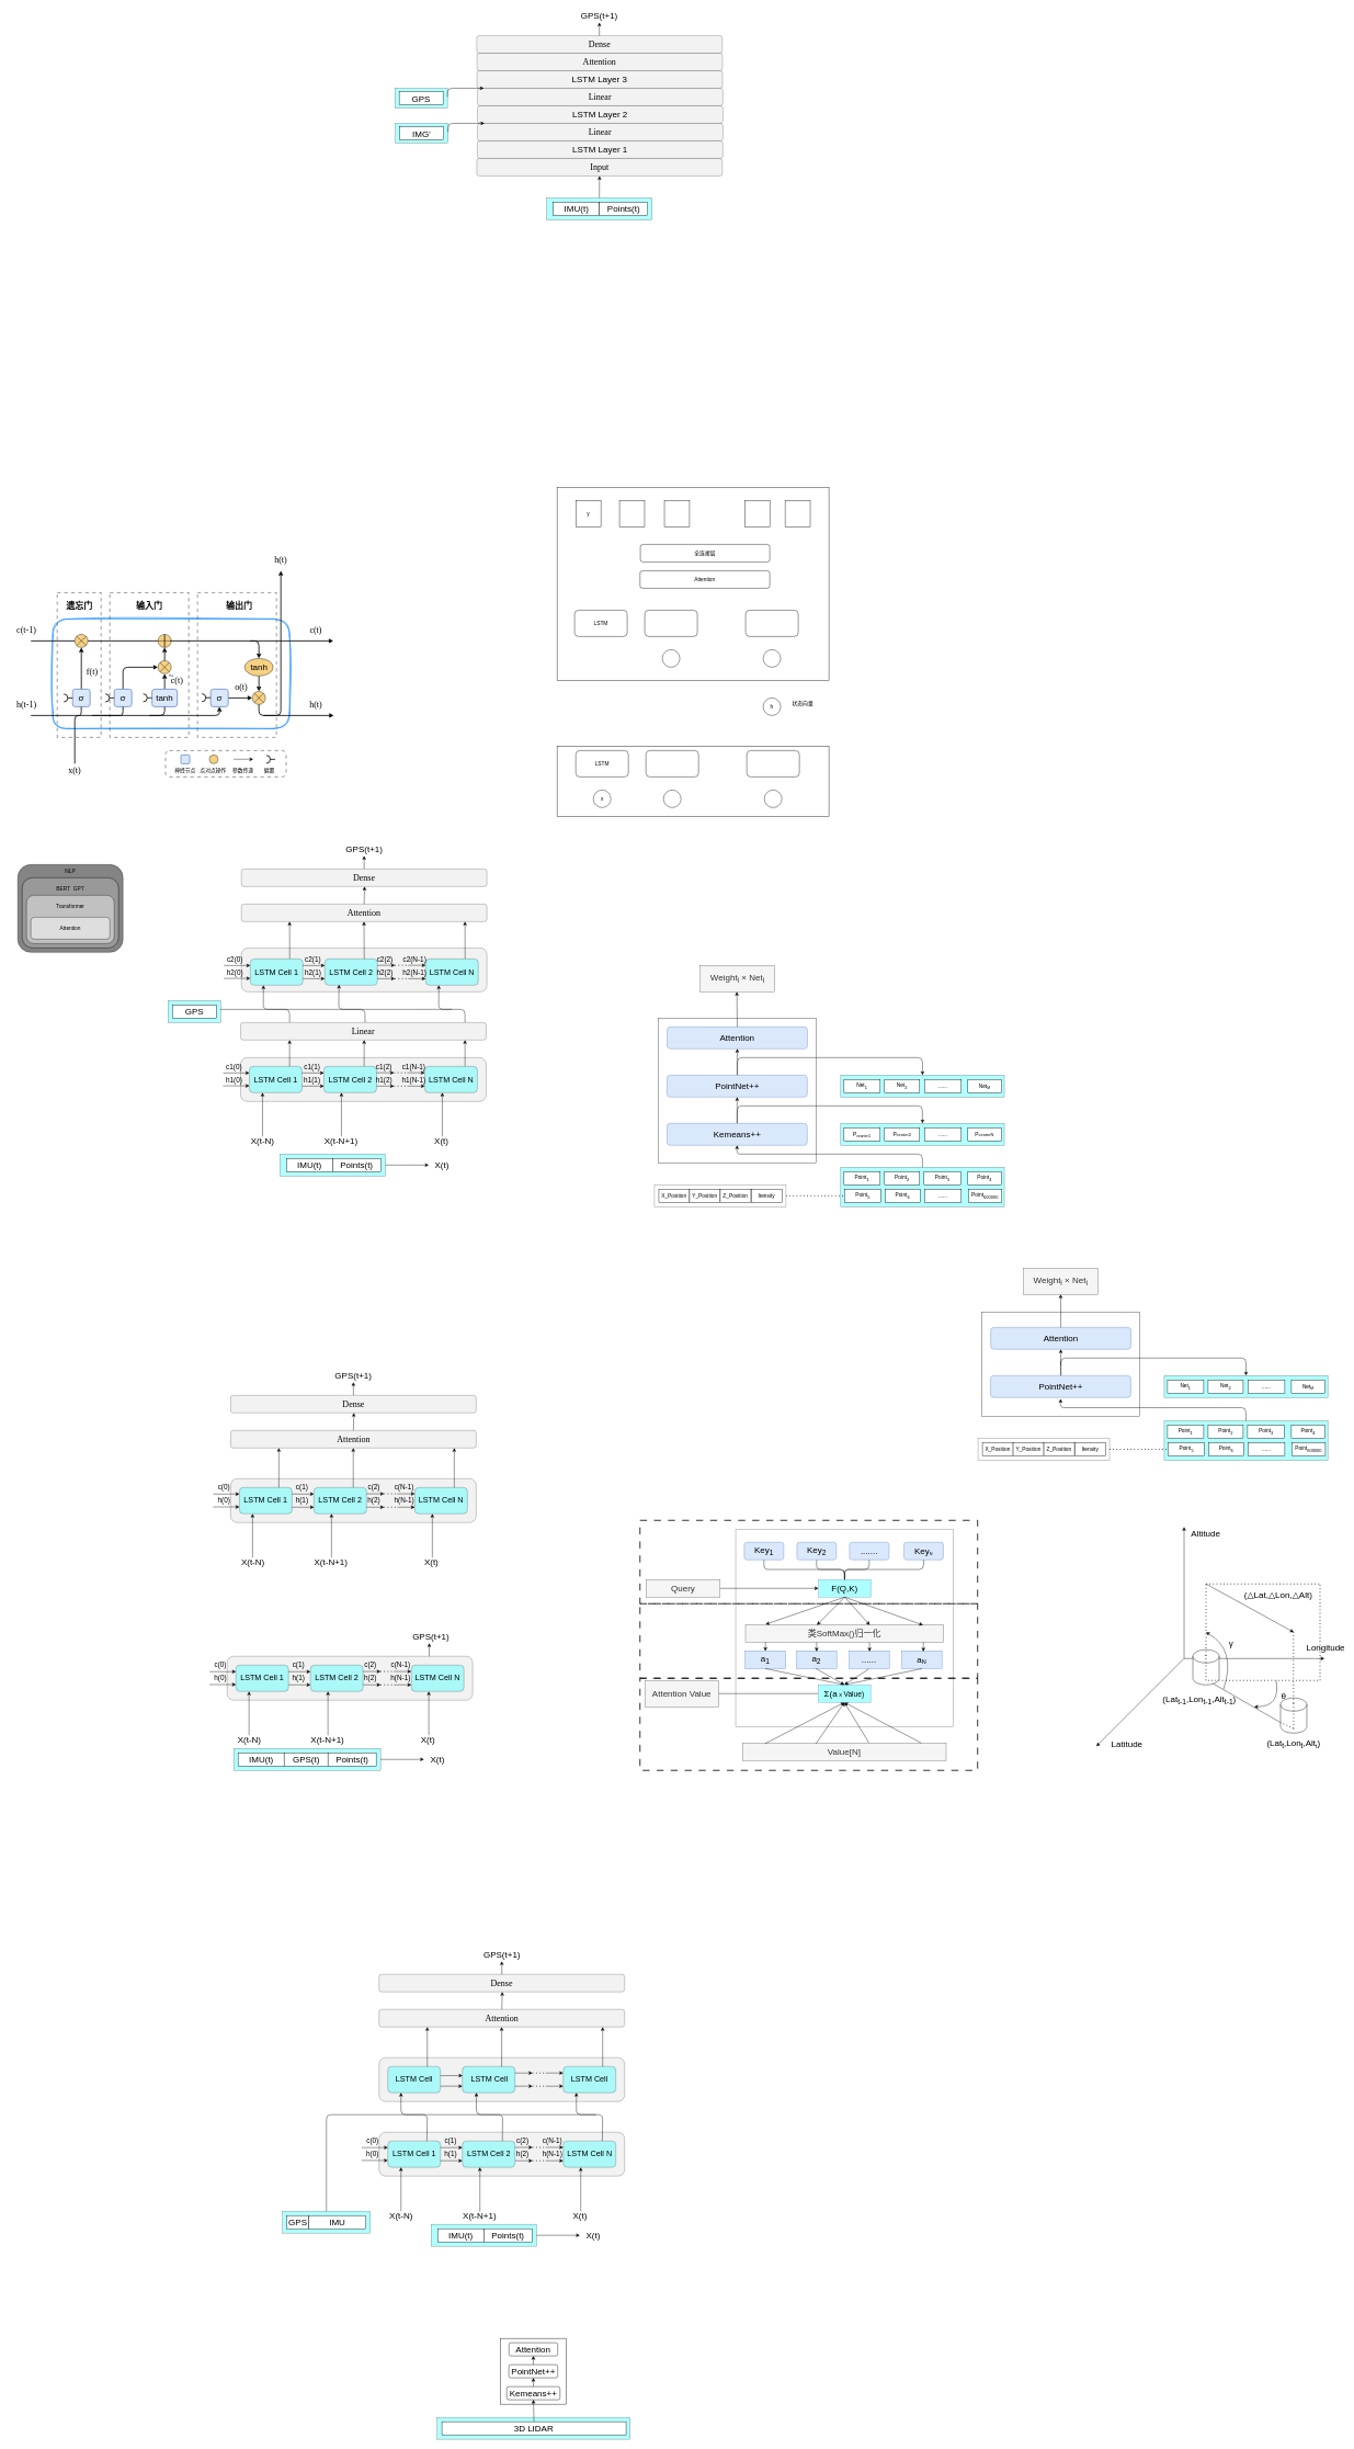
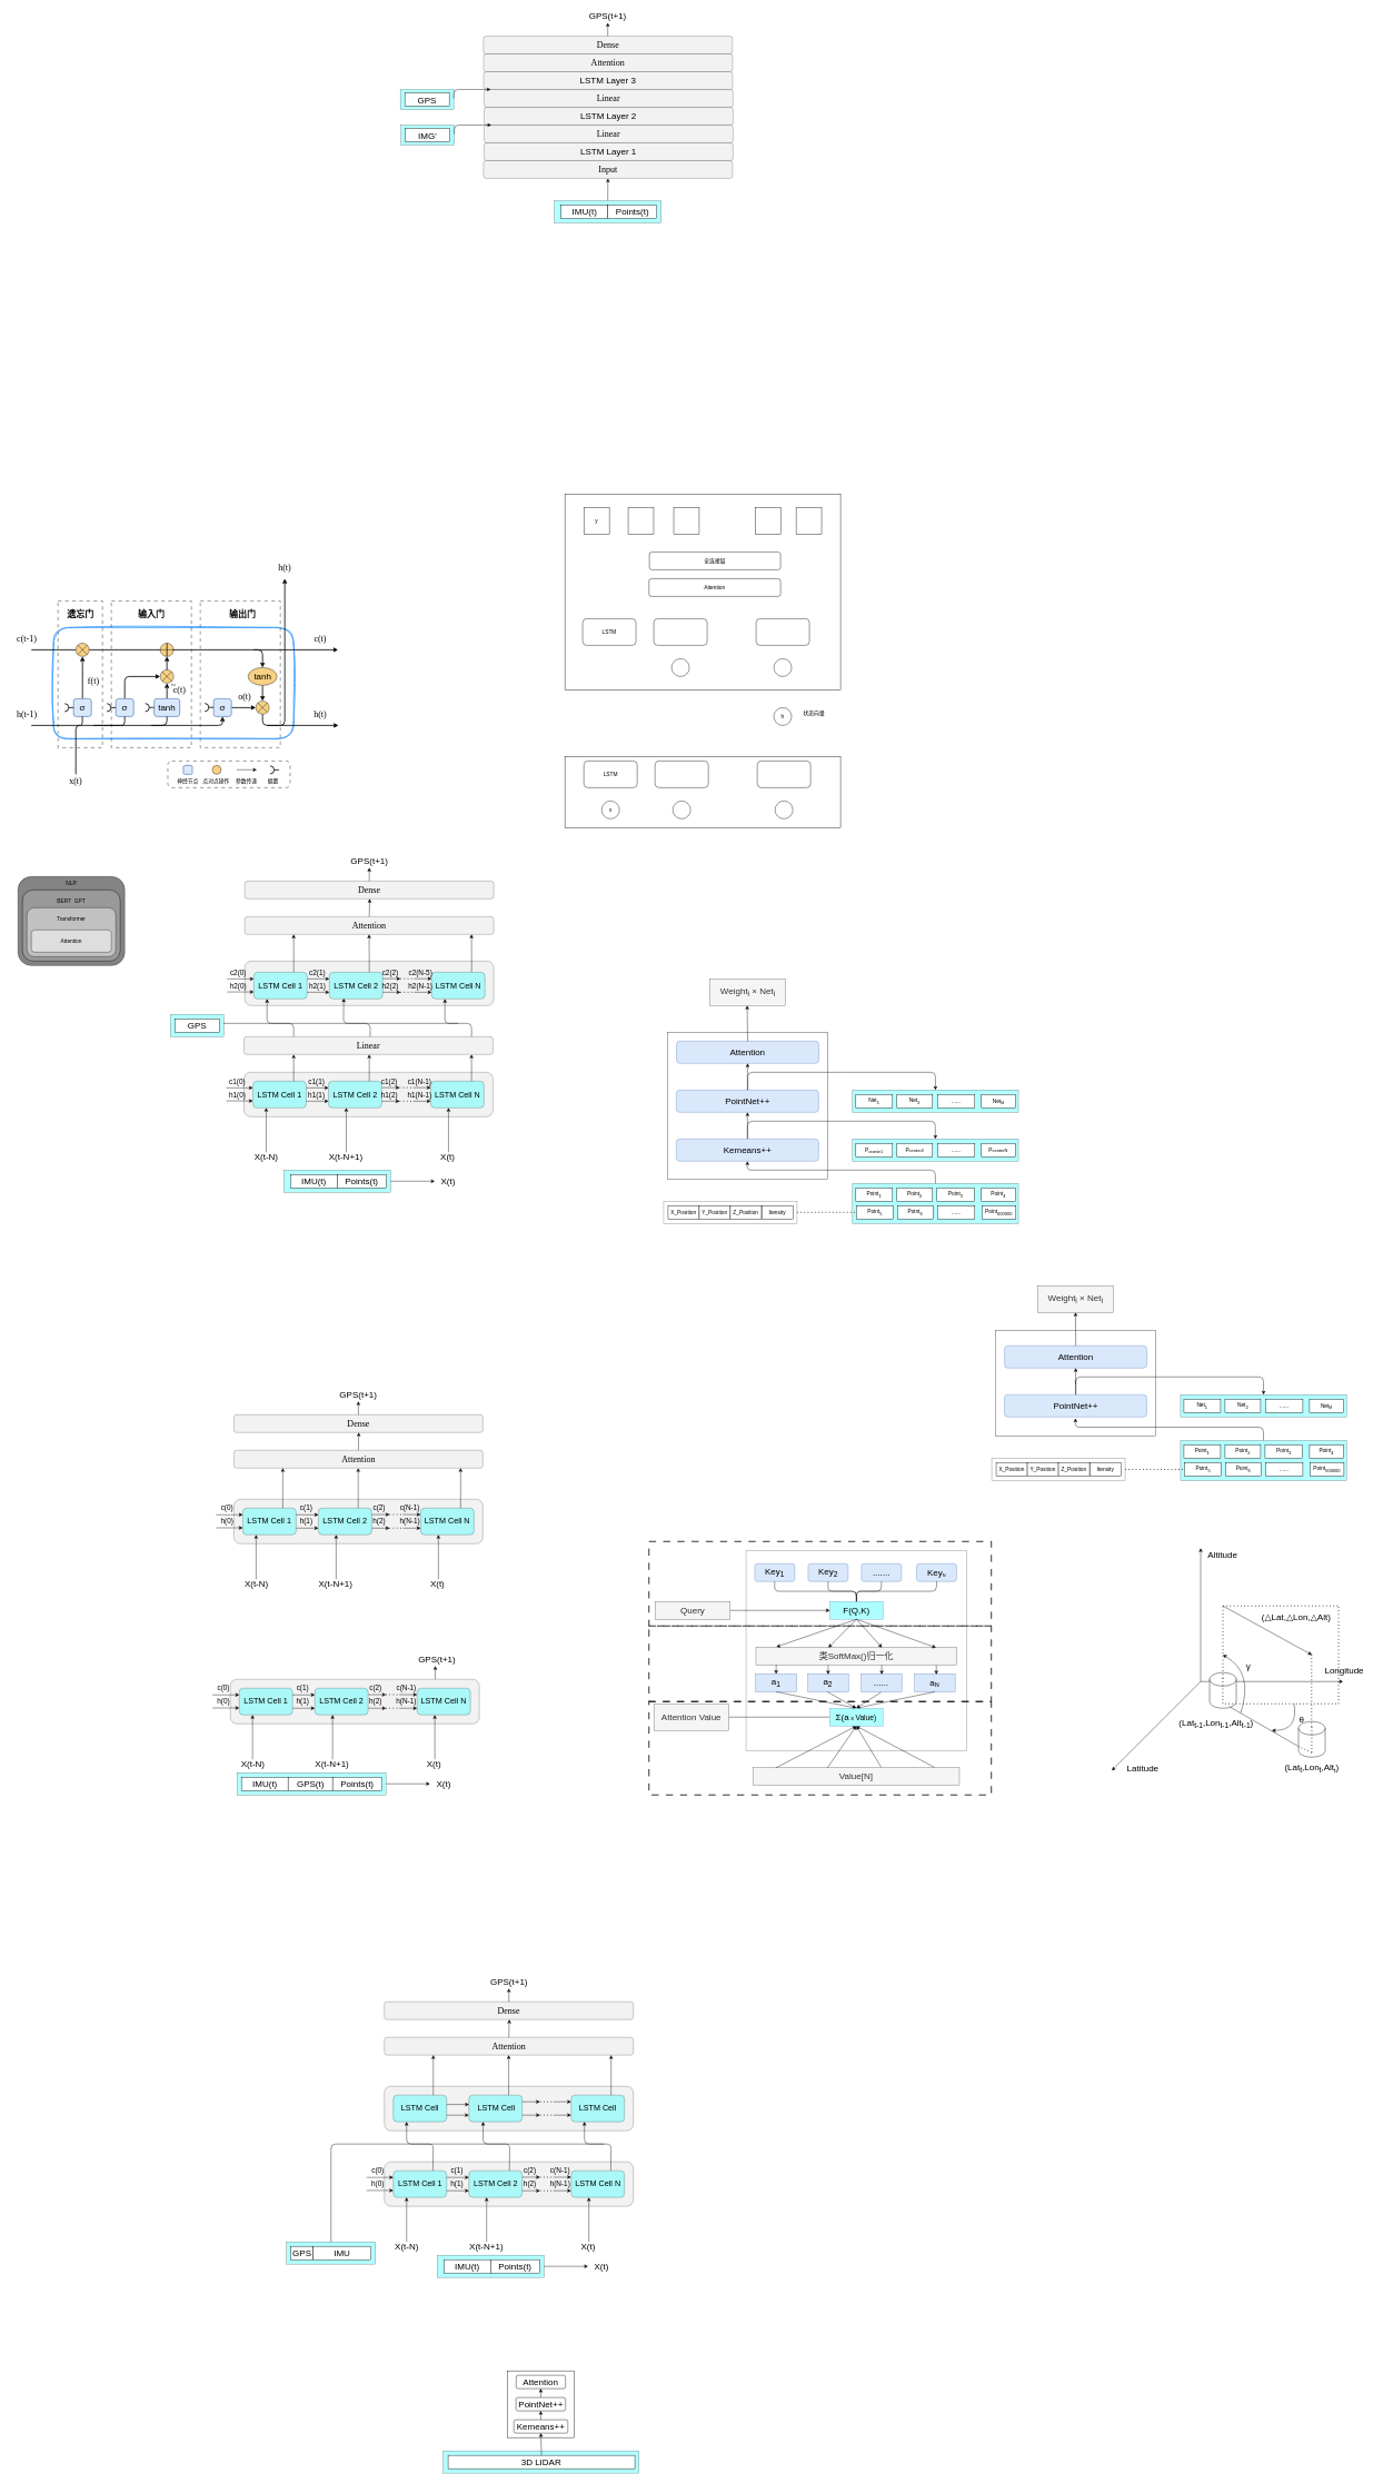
- <mxCell id="452" value="&lt;font style=&quot;font-size: 16px;&quot;&gt;c2(N-1)&lt;/font&gt;" style="text;html=1;align=center;verticalAlign=middle;resizable=0;points=[];autosize=1;strokeColor=none;fillColor=none;" parent="1" vertex="1"><mxGeometry x="905.25" y="2170" width="80" height="30" as="geometry" /></mxCell>
+ <mxCell id="452" value="&lt;font style=&quot;font-size: 16px;&quot;&gt;c2(N-5)&lt;/font&gt;" style="text;html=1;align=center;verticalAlign=middle;resizable=0;points=[];autosize=1;strokeColor=none;fillColor=none;" parent="1" vertex="1"><mxGeometry x="905.25" y="2170" width="80" height="30" as="geometry" /></mxCell>
